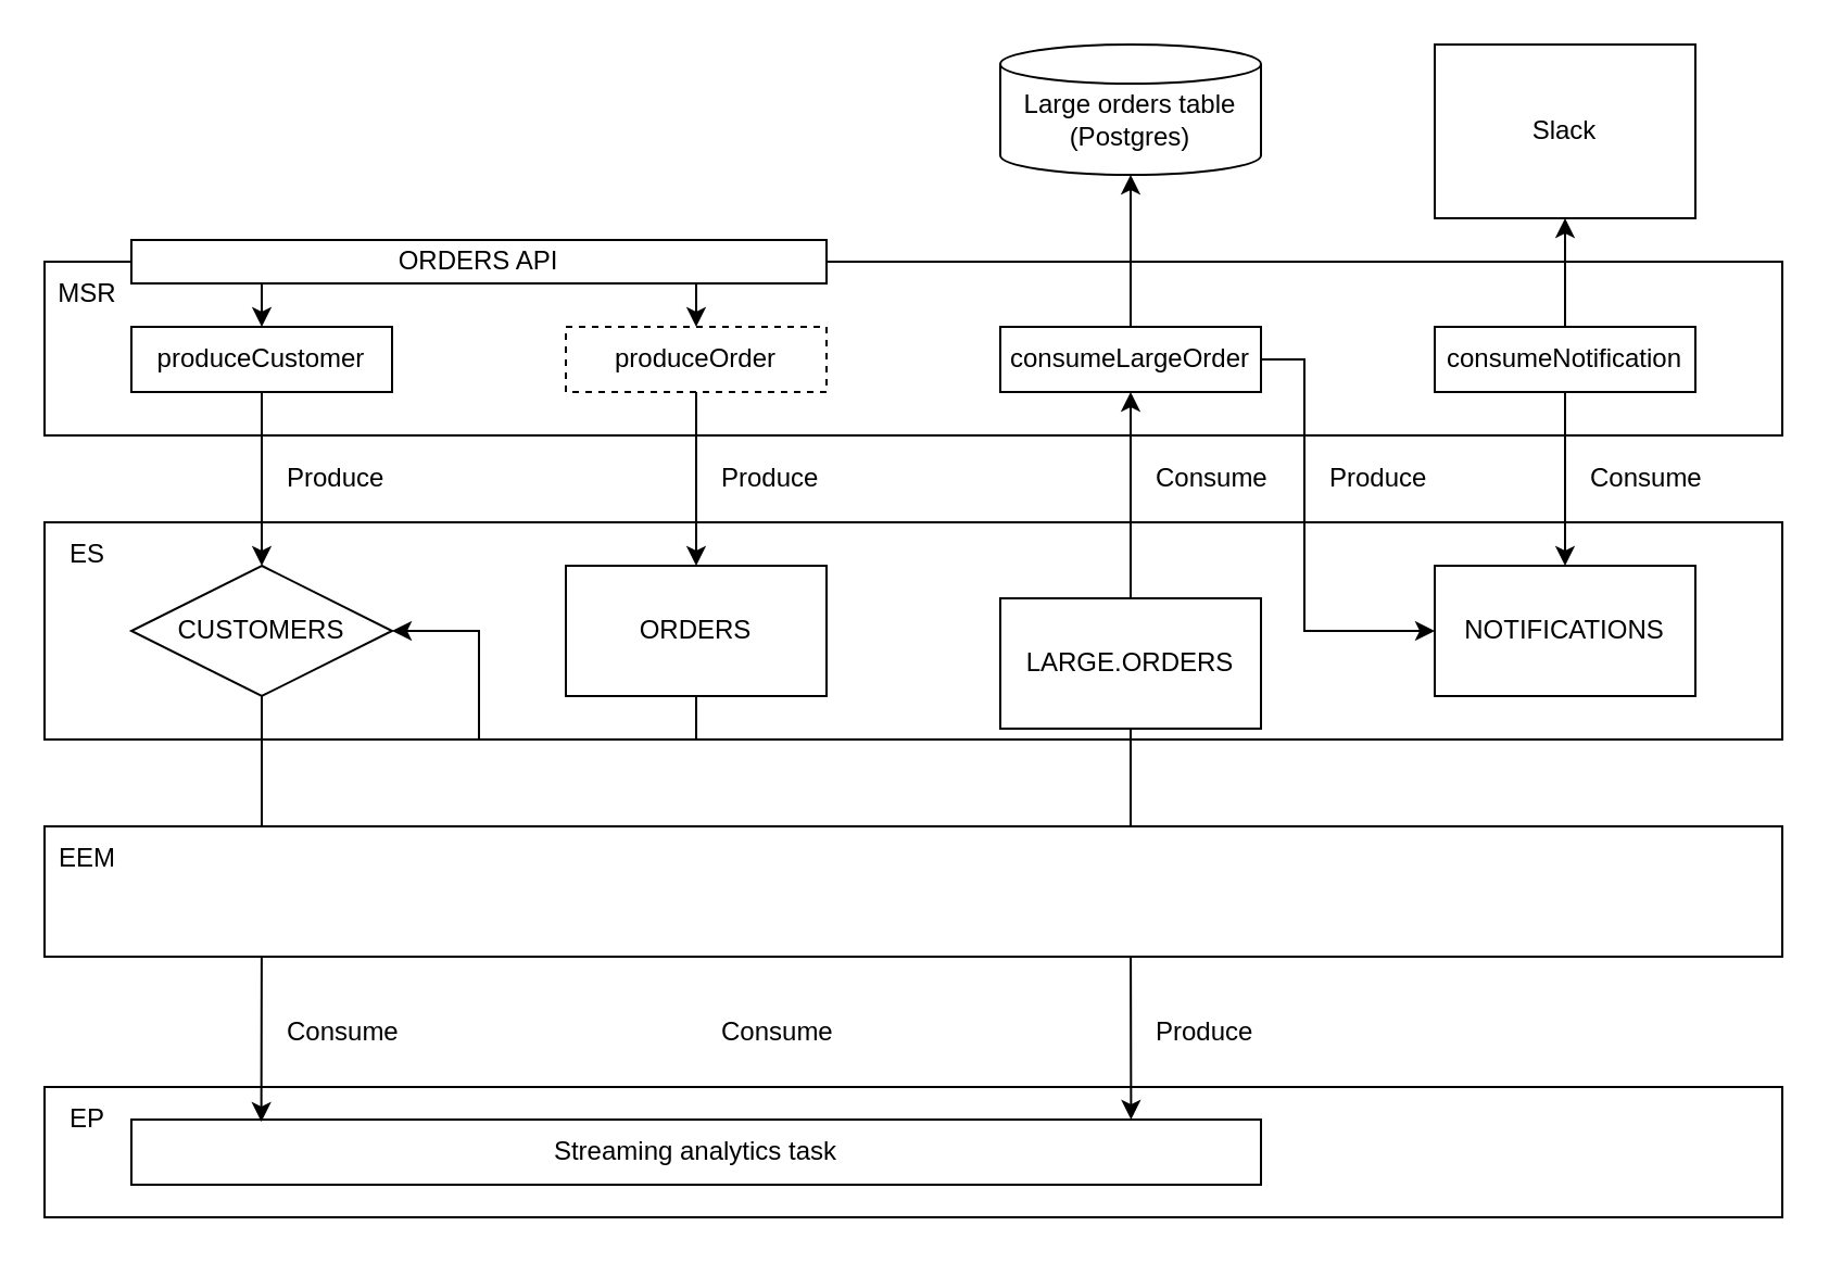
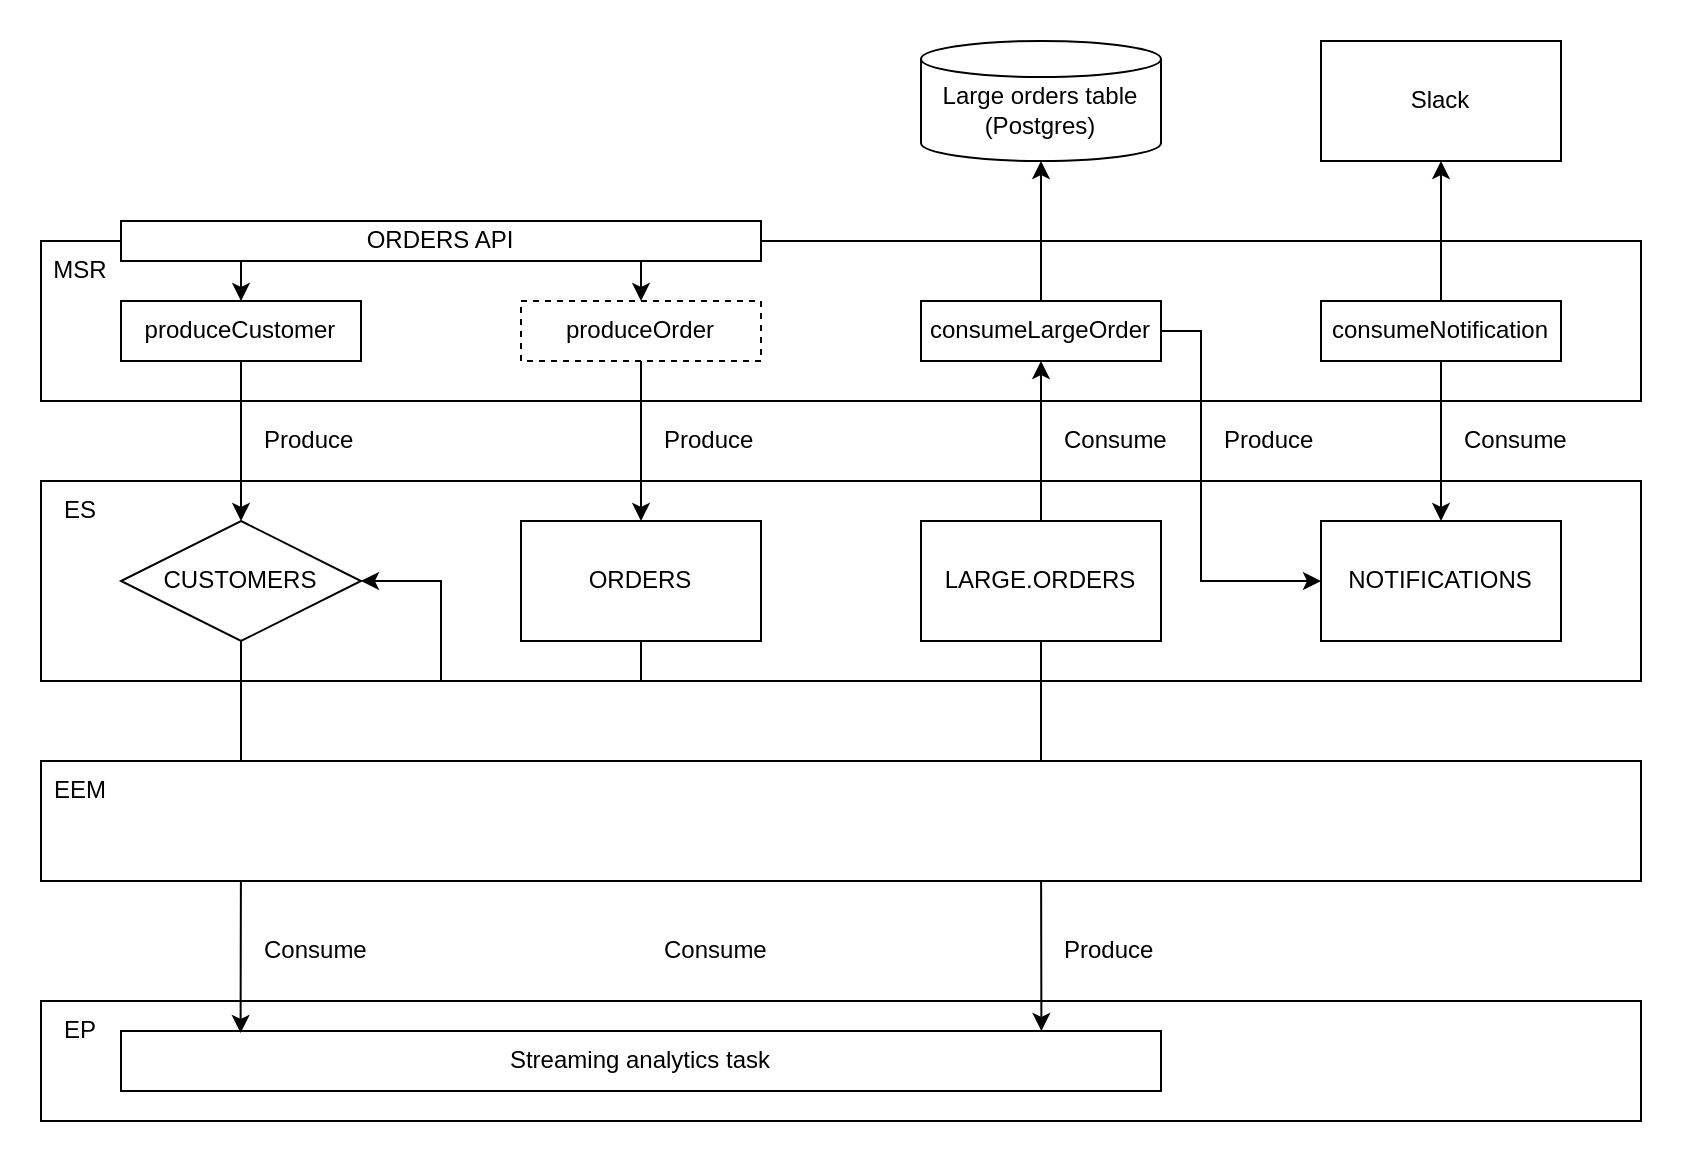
- <mxCell id="36" value="Slack" style="rounded=0;whiteSpace=wrap;html=1;" vertex="1" parent="1"><mxGeometry x="660" y="20" width="120" height="80" as="geometry" /></mxCell>
+ <mxCell id="36" value="Slack" style="rounded=0;whiteSpace=wrap;html=1;" vertex="1" parent="1"><mxGeometry x="660" y="20" width="120" height="60" as="geometry" /></mxCell>
- <mxCell id="5" value="LARGE.ORDERS" style="rounded=0;whiteSpace=wrap;html=1;" vertex="1" parent="1"><mxGeometry x="460" y="275" width="120" height="60" as="geometry" /></mxCell>
+ <mxCell id="5" value="LARGE.ORDERS" style="rounded=0;whiteSpace=wrap;html=1;" vertex="1" parent="1"><mxGeometry x="460" y="260" width="120" height="60" as="geometry" /></mxCell>
